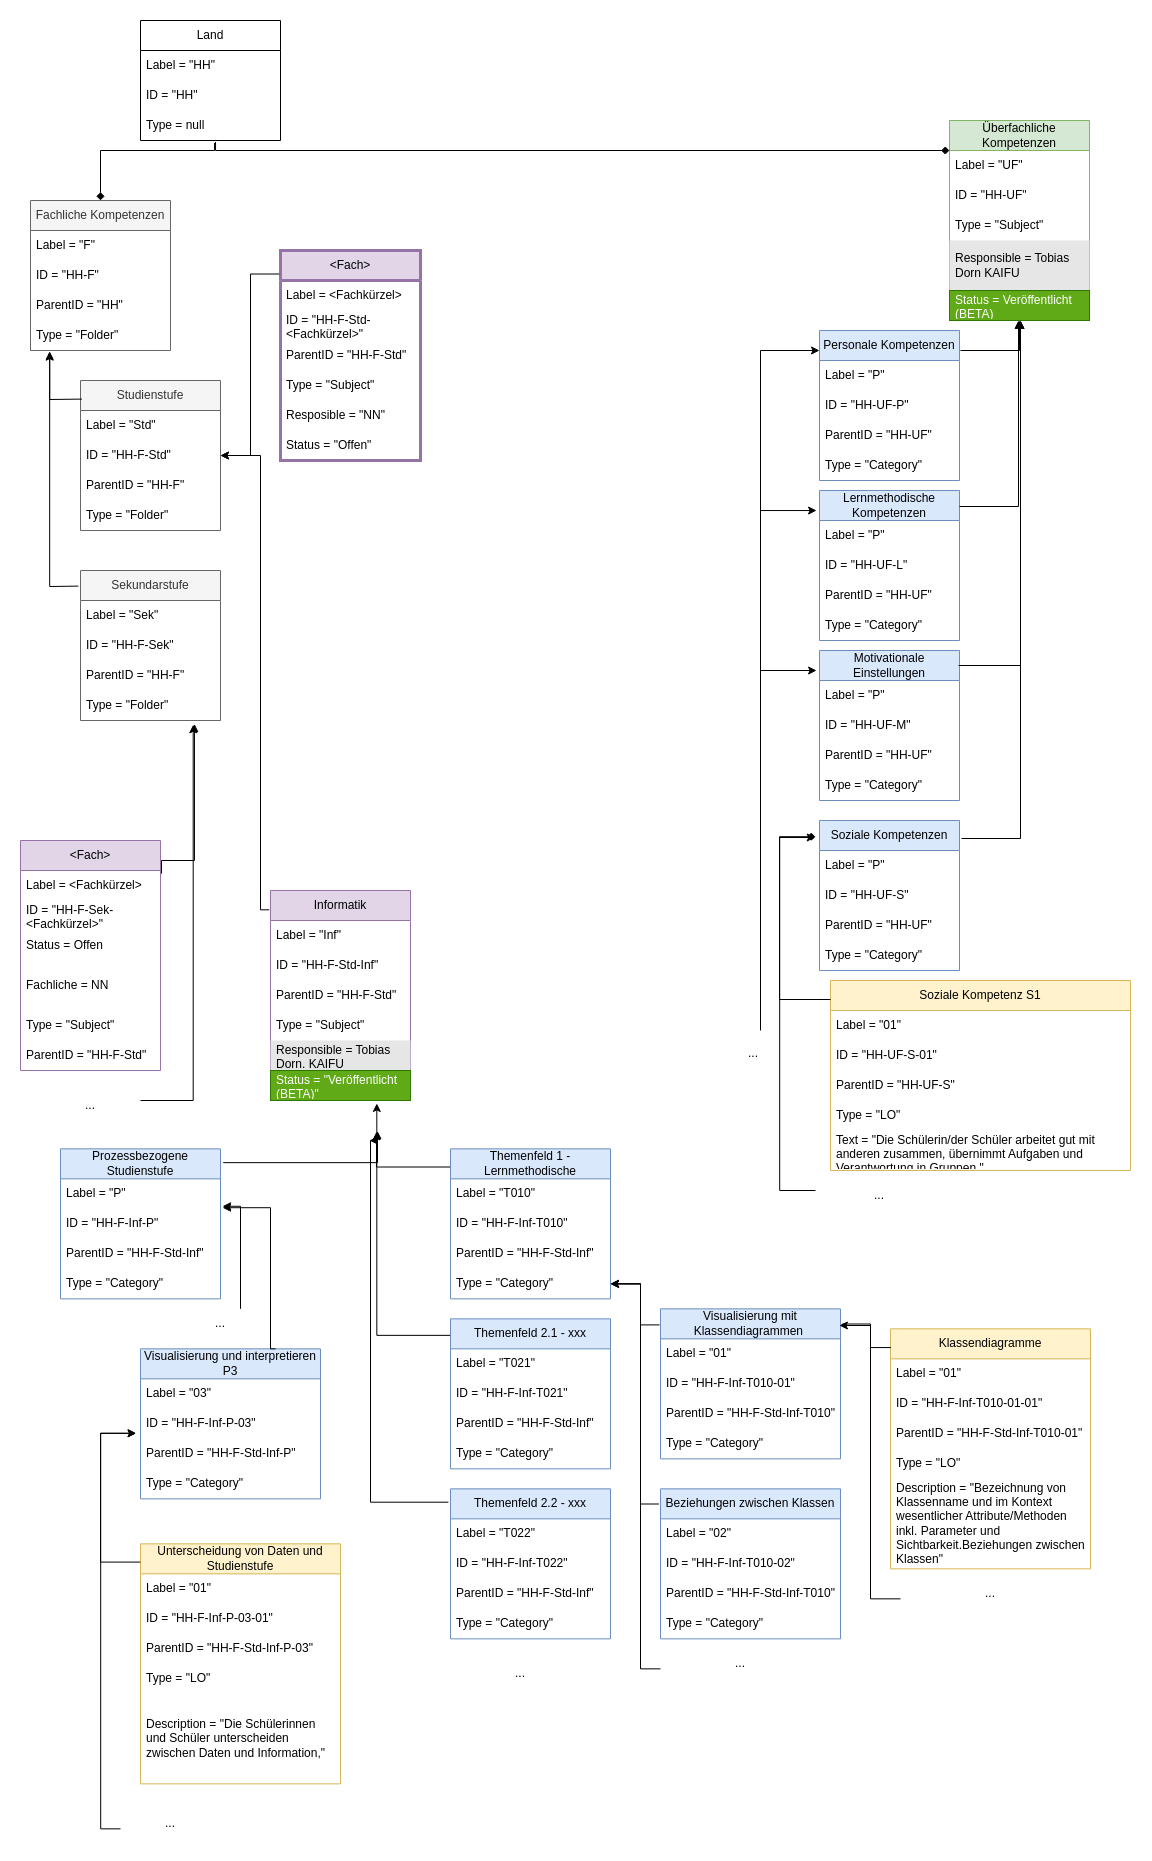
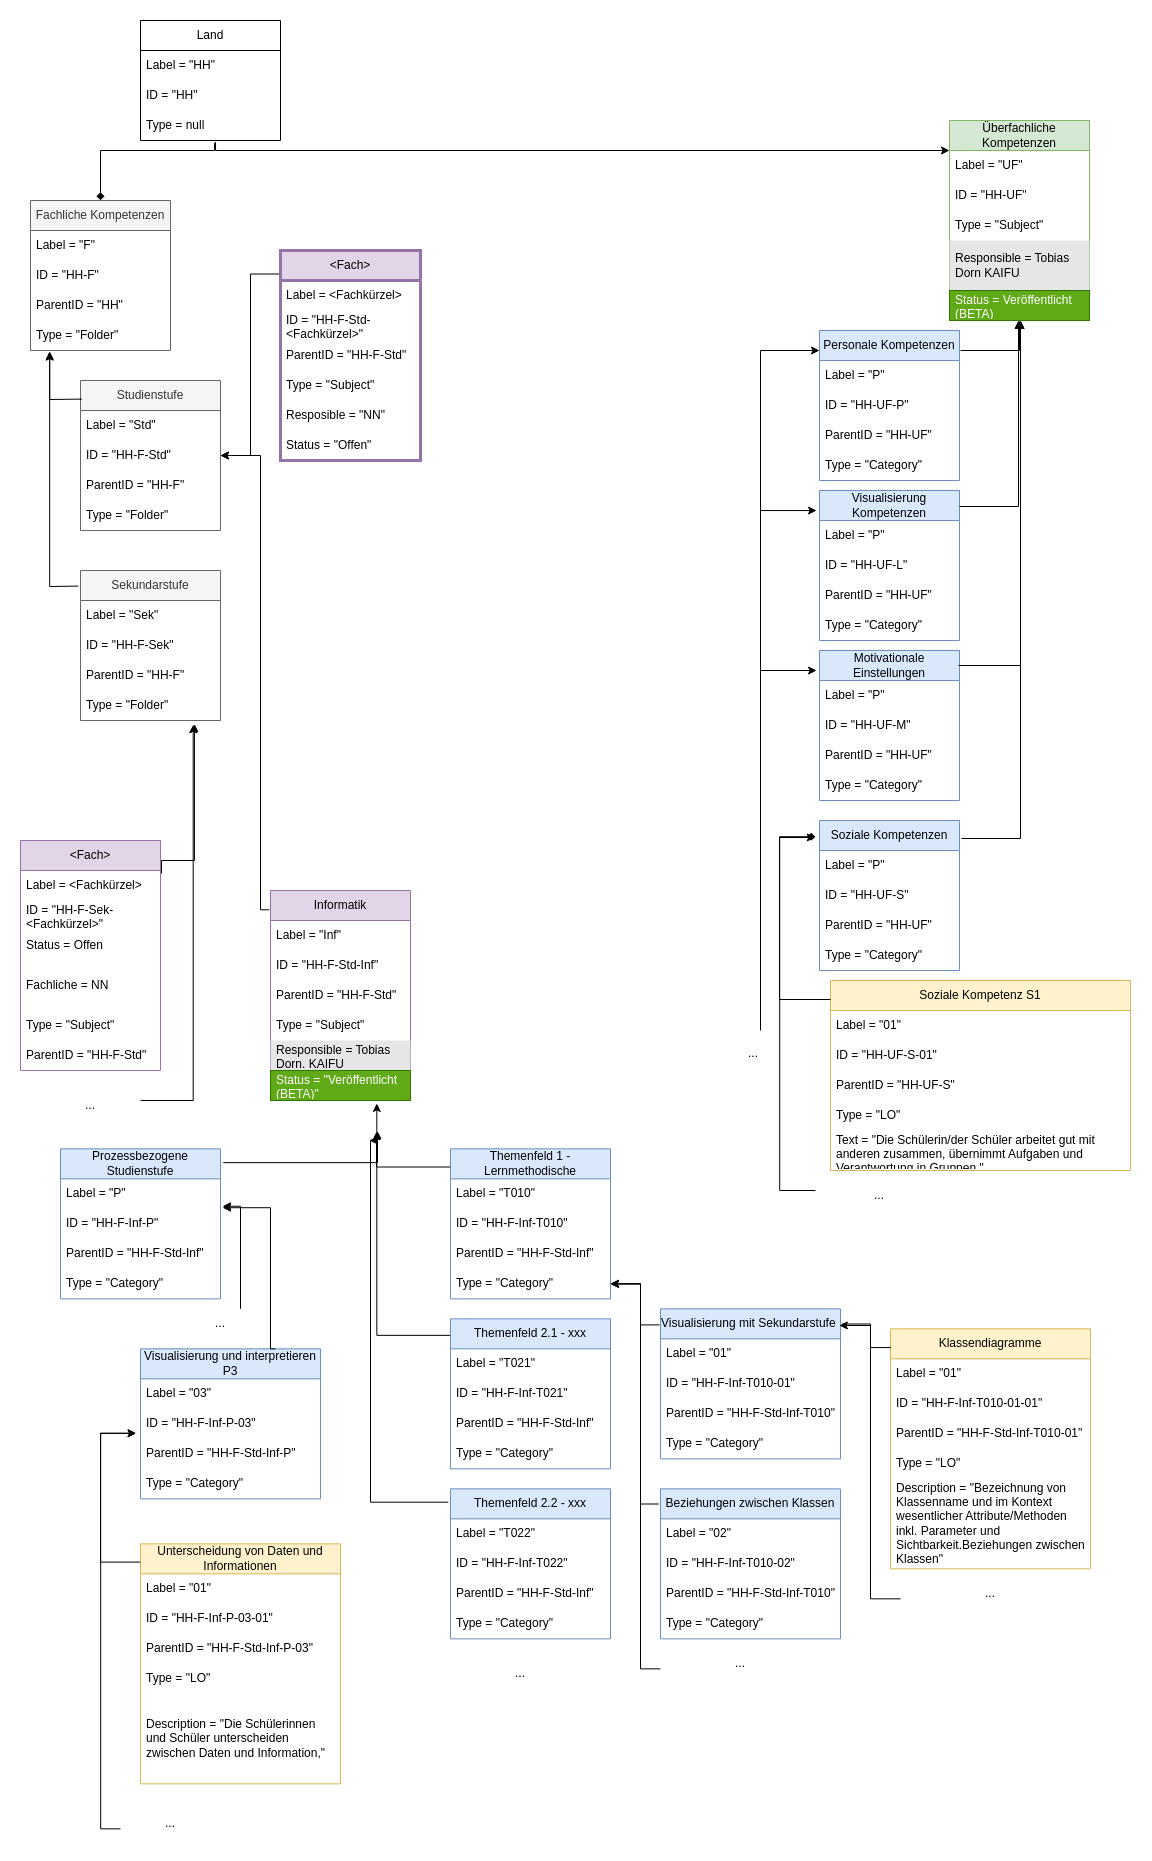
- <mxCell id="18" value="" style="edgeStyle=elbowEdgeStyle;elbow=vertical;endArrow=diamond;html=1;rounded=0;exitX=0.536;exitY=1.05;exitDx=0;exitDy=0;exitPerimeter=0;" parent="1" source="10" target="11" edge="1"><mxGeometry width="50" height="50" relative="1" as="geometry"><mxPoint x="208" y="190" as="sourcePoint" /><mxPoint x="110" y="210" as="targetPoint" /><Array as="points"><mxPoint x="620" y="150" /></Array></mxGeometry></mxCell>
+ <mxCell id="18" value="" style="edgeStyle=elbowEdgeStyle;elbow=vertical;endArrow=classic;html=1;rounded=0;exitX=0.536;exitY=1.05;exitDx=0;exitDy=0;exitPerimeter=0;" parent="1" source="10" target="11" edge="1"><mxGeometry width="50" height="50" relative="1" as="geometry"><mxPoint x="208" y="190" as="sourcePoint" /><mxPoint x="110" y="210" as="targetPoint" /><Array as="points"><mxPoint x="620" y="150" /></Array></mxGeometry></mxCell>
- <mxCell id="24" value="Lernmethodische Kompetenzen" style="swimlane;fontStyle=0;childLayout=stackLayout;horizontal=1;startSize=30;horizontalStack=0;resizeParent=1;resizeParentMax=0;resizeLast=0;collapsible=1;marginBottom=0;whiteSpace=wrap;html=1;fillColor=#dae8fc;strokeColor=#6c8ebf;" parent="1" vertex="1"><mxGeometry x="819" y="490" width="140" height="150" as="geometry" /></mxCell>
+ <mxCell id="24" value="Visualisierung Kompetenzen" style="swimlane;fontStyle=0;childLayout=stackLayout;horizontal=1;startSize=30;horizontalStack=0;resizeParent=1;resizeParentMax=0;resizeLast=0;collapsible=1;marginBottom=0;whiteSpace=wrap;html=1;fillColor=#dae8fc;strokeColor=#6c8ebf;" parent="1" vertex="1"><mxGeometry x="819" y="490" width="140" height="150" as="geometry" /></mxCell>
- <mxCell id="99" value="Visualisierung mit Klassendiagrammen&amp;nbsp;" style="swimlane;fontStyle=0;childLayout=stackLayout;horizontal=1;startSize=30;horizontalStack=0;resizeParent=1;resizeParentMax=0;resizeLast=0;collapsible=1;marginBottom=0;whiteSpace=wrap;html=1;fillColor=#dae8fc;strokeColor=#6c8ebf;" parent="1" vertex="1"><mxGeometry x="660" y="1308.35" width="180" height="150" as="geometry" /></mxCell>
+ <mxCell id="99" value="Visualisierung mit Sekundarstufe&amp;nbsp;" style="swimlane;fontStyle=0;childLayout=stackLayout;horizontal=1;startSize=30;horizontalStack=0;resizeParent=1;resizeParentMax=0;resizeLast=0;collapsible=1;marginBottom=0;whiteSpace=wrap;html=1;fillColor=#dae8fc;strokeColor=#6c8ebf;" parent="1" vertex="1"><mxGeometry x="660" y="1308.35" width="180" height="150" as="geometry" /></mxCell>
- <mxCell id="132" value="Unterscheidung von Daten und Studienstufe" style="swimlane;fontStyle=0;childLayout=stackLayout;horizontal=1;startSize=30;horizontalStack=0;resizeParent=1;resizeParentMax=0;resizeLast=0;collapsible=1;marginBottom=0;whiteSpace=wrap;html=1;fillColor=#fff2cc;strokeColor=#d6b656;" parent="1" vertex="1"><mxGeometry x="140" y="1543.35" width="200" height="240" as="geometry" /></mxCell>
+ <mxCell id="132" value="Unterscheidung von Daten und Informationen" style="swimlane;fontStyle=0;childLayout=stackLayout;horizontal=1;startSize=30;horizontalStack=0;resizeParent=1;resizeParentMax=0;resizeLast=0;collapsible=1;marginBottom=0;whiteSpace=wrap;html=1;fillColor=#fff2cc;strokeColor=#d6b656;" parent="1" vertex="1"><mxGeometry x="140" y="1543.35" width="200" height="240" as="geometry" /></mxCell>
